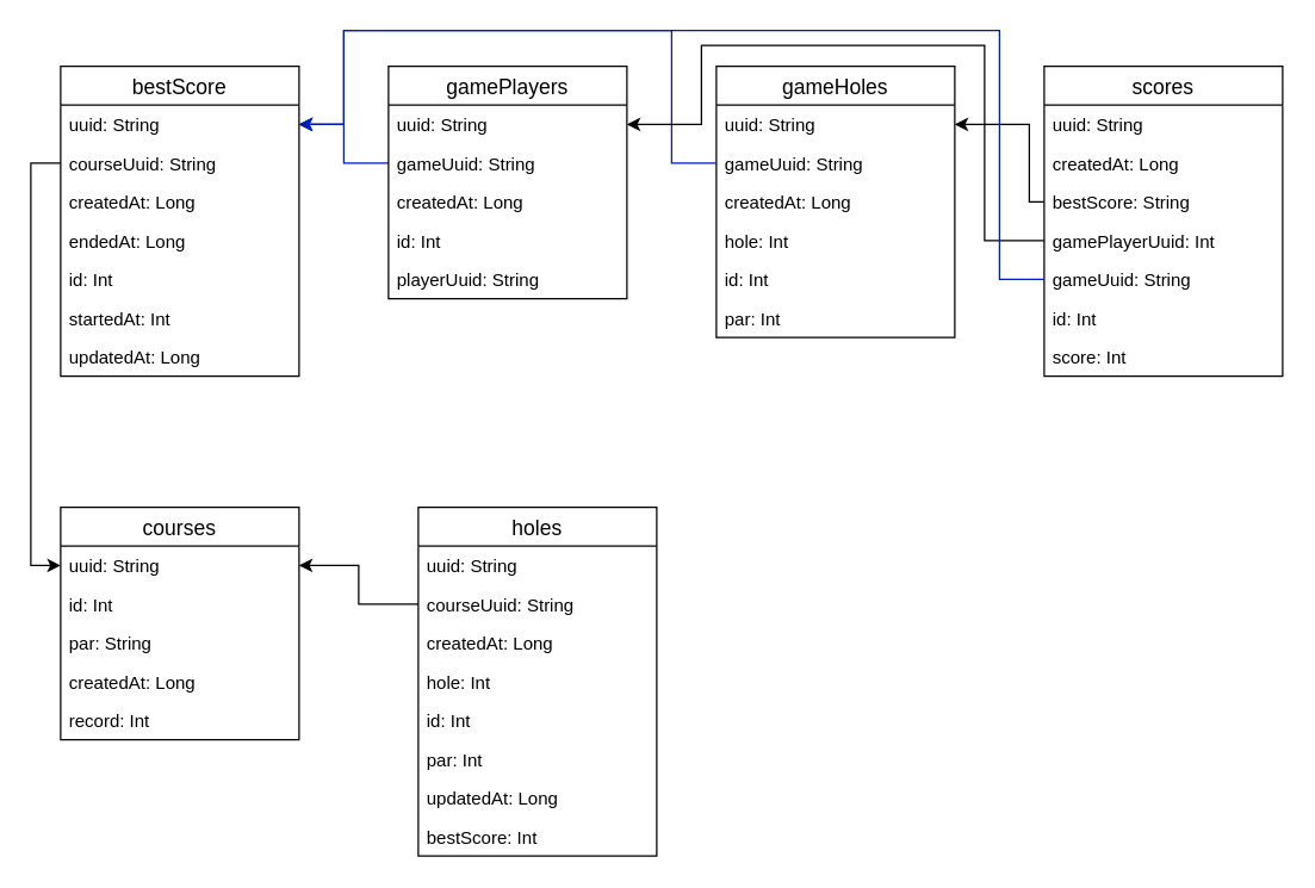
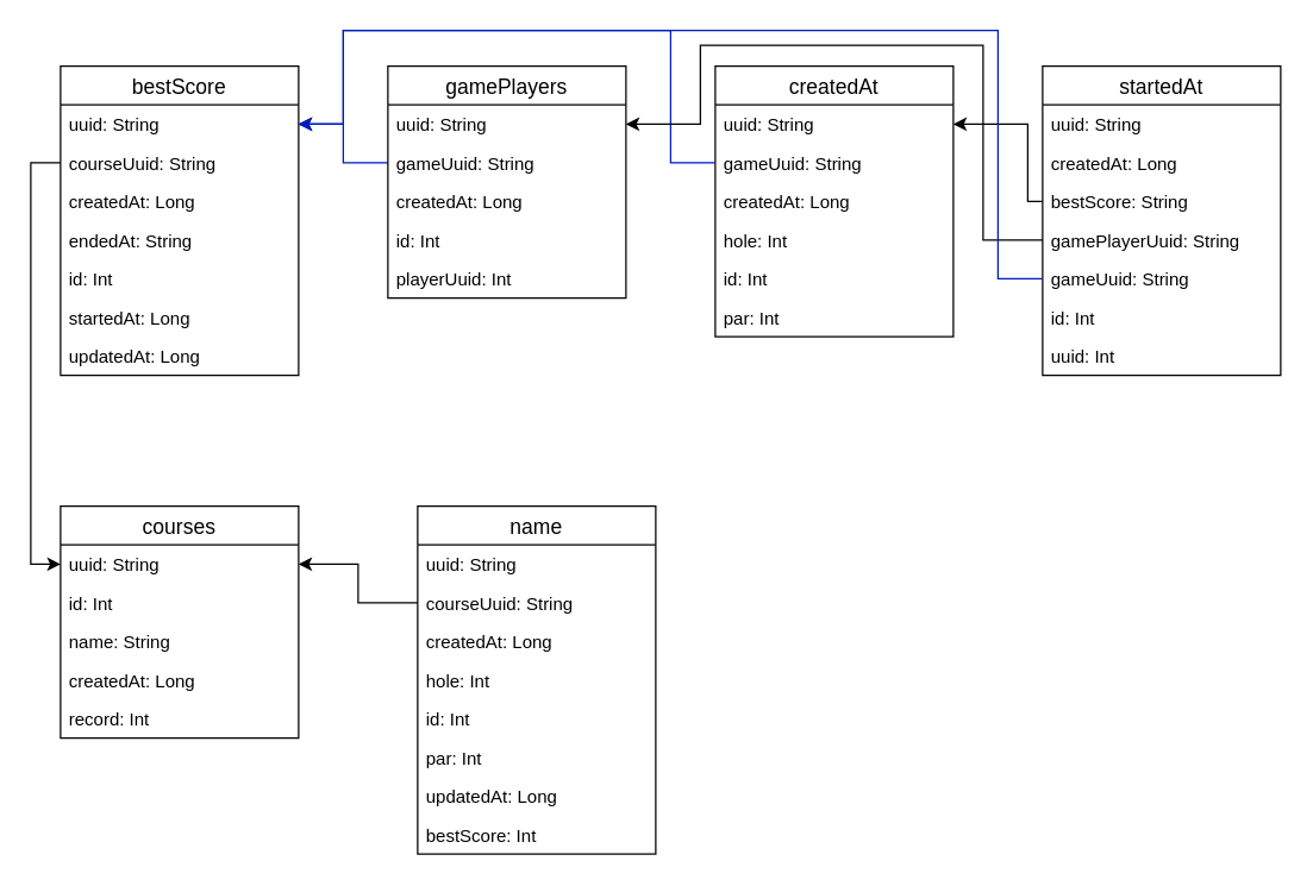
- <mxCell id="17" value="gameHoles" style="swimlane;fontStyle=0;childLayout=stackLayout;horizontal=1;startSize=26;horizontalStack=0;resizeParent=1;resizeParentMax=0;resizeLast=0;collapsible=1;marginBottom=0;align=center;fontSize=14;" vertex="1" parent="1"><mxGeometry x="480" y="44" width="160" height="182" as="geometry" /></mxCell>
+ <mxCell id="17" value="createdAt" style="swimlane;fontStyle=0;childLayout=stackLayout;horizontal=1;startSize=26;horizontalStack=0;resizeParent=1;resizeParentMax=0;resizeLast=0;collapsible=1;marginBottom=0;align=center;fontSize=14;" vertex="1" parent="1"><mxGeometry x="480" y="44" width="160" height="182" as="geometry" /></mxCell>
- <mxCell id="25" value="scores" style="swimlane;fontStyle=0;childLayout=stackLayout;horizontal=1;startSize=26;horizontalStack=0;resizeParent=1;resizeParentMax=0;resizeLast=0;collapsible=1;marginBottom=0;align=center;fontSize=14;" vertex="1" parent="1"><mxGeometry x="700" y="44" width="160" height="208" as="geometry" /></mxCell>
+ <mxCell id="25" value="startedAt" style="swimlane;fontStyle=0;childLayout=stackLayout;horizontal=1;startSize=26;horizontalStack=0;resizeParent=1;resizeParentMax=0;resizeLast=0;collapsible=1;marginBottom=0;align=center;fontSize=14;" vertex="1" parent="1"><mxGeometry x="700" y="44" width="160" height="208" as="geometry" /></mxCell>
- <mxCell id="7" value="endedAt: Long" style="text;strokeColor=none;fillColor=none;spacingLeft=4;spacingRight=4;overflow=hidden;rotatable=0;points=[[0,0.5],[1,0.5]];portConstraint=eastwest;fontSize=12;" vertex="1" parent="3"><mxGeometry y="104" width="160" height="26" as="geometry" /></mxCell>
+ <mxCell id="7" value="endedAt: String" style="text;strokeColor=none;fillColor=none;spacingLeft=4;spacingRight=4;overflow=hidden;rotatable=0;points=[[0,0.5],[1,0.5]];portConstraint=eastwest;fontSize=12;" vertex="1" parent="3"><mxGeometry y="104" width="160" height="26" as="geometry" /></mxCell>
- <mxCell id="29" value="gamePlayerUuid: Int" style="text;strokeColor=none;fillColor=none;spacingLeft=4;spacingRight=4;overflow=hidden;rotatable=0;points=[[0,0.5],[1,0.5]];portConstraint=eastwest;fontSize=12;" vertex="1" parent="25"><mxGeometry y="104" width="160" height="26" as="geometry" /></mxCell>
+ <mxCell id="29" value="gamePlayerUuid: String" style="text;strokeColor=none;fillColor=none;spacingLeft=4;spacingRight=4;overflow=hidden;rotatable=0;points=[[0,0.5],[1,0.5]];portConstraint=eastwest;fontSize=12;" vertex="1" parent="25"><mxGeometry y="104" width="160" height="26" as="geometry" /></mxCell>
- <mxCell id="16" value="playerUuid: String" style="text;strokeColor=none;fillColor=none;spacingLeft=4;spacingRight=4;overflow=hidden;rotatable=0;points=[[0,0.5],[1,0.5]];portConstraint=eastwest;fontSize=12;" vertex="1" parent="11"><mxGeometry y="130" width="160" height="26" as="geometry" /></mxCell>
+ <mxCell id="16" value="playerUuid: Int" style="text;strokeColor=none;fillColor=none;spacingLeft=4;spacingRight=4;overflow=hidden;rotatable=0;points=[[0,0.5],[1,0.5]];portConstraint=eastwest;fontSize=12;" vertex="1" parent="11"><mxGeometry y="130" width="160" height="26" as="geometry" /></mxCell>
- <mxCell id="9" value="startedAt: Int" style="text;strokeColor=none;fillColor=none;spacingLeft=4;spacingRight=4;overflow=hidden;rotatable=0;points=[[0,0.5],[1,0.5]];portConstraint=eastwest;fontSize=12;" vertex="1" parent="3"><mxGeometry y="156" width="160" height="26" as="geometry" /></mxCell>
+ <mxCell id="9" value="startedAt: Long" style="text;strokeColor=none;fillColor=none;spacingLeft=4;spacingRight=4;overflow=hidden;rotatable=0;points=[[0,0.5],[1,0.5]];portConstraint=eastwest;fontSize=12;" vertex="1" parent="3"><mxGeometry y="156" width="160" height="26" as="geometry" /></mxCell>
- <mxCell id="32" value="score: Int" style="text;strokeColor=none;fillColor=none;spacingLeft=4;spacingRight=4;overflow=hidden;rotatable=0;points=[[0,0.5],[1,0.5]];portConstraint=eastwest;fontSize=12;" vertex="1" parent="25"><mxGeometry y="182" width="160" height="26" as="geometry" /></mxCell>
+ <mxCell id="32" value="uuid: Int" style="text;strokeColor=none;fillColor=none;spacingLeft=4;spacingRight=4;overflow=hidden;rotatable=0;points=[[0,0.5],[1,0.5]];portConstraint=eastwest;fontSize=12;" vertex="1" parent="25"><mxGeometry y="182" width="160" height="26" as="geometry" /></mxCell>
- <mxCell id="42" value="holes" style="swimlane;fontStyle=0;childLayout=stackLayout;horizontal=1;startSize=26;horizontalStack=0;resizeParent=1;resizeParentMax=0;resizeLast=0;collapsible=1;marginBottom=0;align=center;fontSize=14;" vertex="1" parent="1"><mxGeometry x="280" y="340" width="160" height="234" as="geometry" /></mxCell>
+ <mxCell id="42" value="name" style="swimlane;fontStyle=0;childLayout=stackLayout;horizontal=1;startSize=26;horizontalStack=0;resizeParent=1;resizeParentMax=0;resizeLast=0;collapsible=1;marginBottom=0;align=center;fontSize=14;" vertex="1" parent="1"><mxGeometry x="280" y="340" width="160" height="234" as="geometry" /></mxCell>
- <mxCell id="39" value="par: String" style="text;strokeColor=none;fillColor=none;spacingLeft=4;spacingRight=4;overflow=hidden;rotatable=0;points=[[0,0.5],[1,0.5]];portConstraint=eastwest;fontSize=12;" vertex="1" parent="36"><mxGeometry y="78" width="160" height="26" as="geometry" /></mxCell>
+ <mxCell id="39" value="name: String" style="text;strokeColor=none;fillColor=none;spacingLeft=4;spacingRight=4;overflow=hidden;rotatable=0;points=[[0,0.5],[1,0.5]];portConstraint=eastwest;fontSize=12;" vertex="1" parent="36"><mxGeometry y="78" width="160" height="26" as="geometry" /></mxCell>
